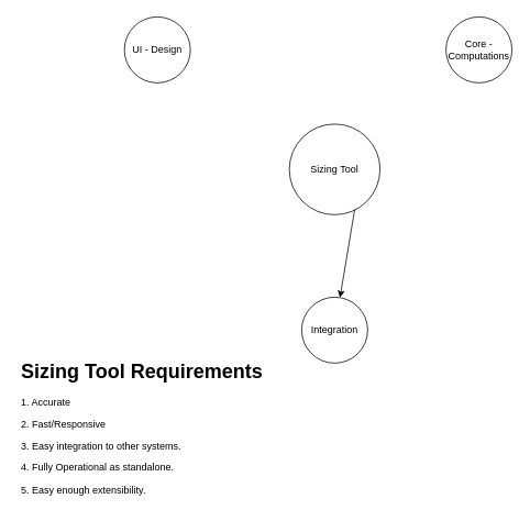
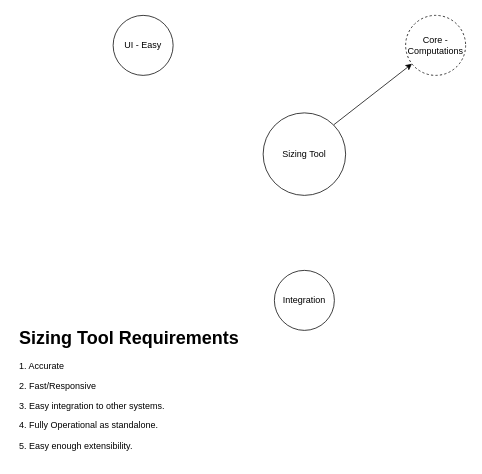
- <mxCell id="4" value="UI - Design" style="ellipse;whiteSpace=wrap;html=1;aspect=fixed;" vertex="1" parent="1"><mxGeometry x="150" y="20" width="80" height="80" as="geometry" /></mxCell>
+ <mxCell id="4" value="UI - Easy" style="ellipse;whiteSpace=wrap;html=1;aspect=fixed;" vertex="1" parent="1"><mxGeometry x="150" y="20" width="80" height="80" as="geometry" /></mxCell>
- <mxCell id="5" value="Core - Computations" style="ellipse;whiteSpace=wrap;html=1;aspect=fixed;" vertex="1" parent="1"><mxGeometry x="540" y="20" width="80" height="80" as="geometry" /></mxCell>
+ <mxCell id="5" value="Core - Computations" style="ellipse;whiteSpace=wrap;html=1;aspect=fixed;dashed=1;" vertex="1" parent="1"><mxGeometry x="540" y="20" width="80" height="80" as="geometry" /></mxCell>
- <mxCell id="2" style="edgeStyle=none;html=1;exitX=1;exitY=0;exitDx=0;exitDy=0;" edge="1" parent="1" source="3" target="6"><mxGeometry relative="1" as="geometry" /></mxCell>
+ <mxCell id="2" style="edgeStyle=none;html=1;exitX=1;exitY=0;exitDx=0;exitDy=0;" edge="1" parent="1" source="3" target="5"><mxGeometry relative="1" as="geometry" /></mxCell>
